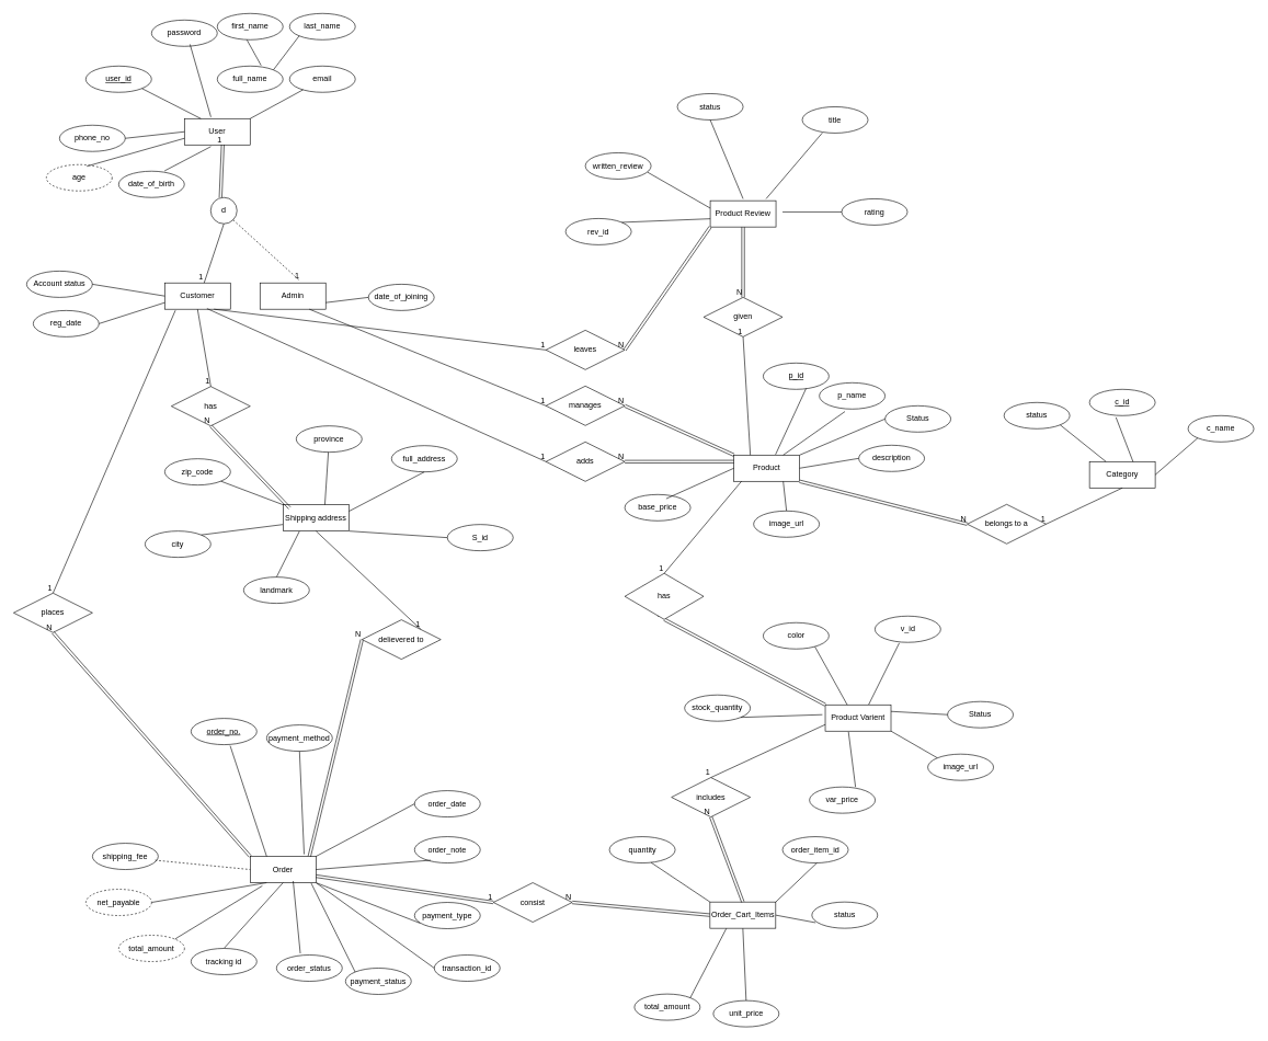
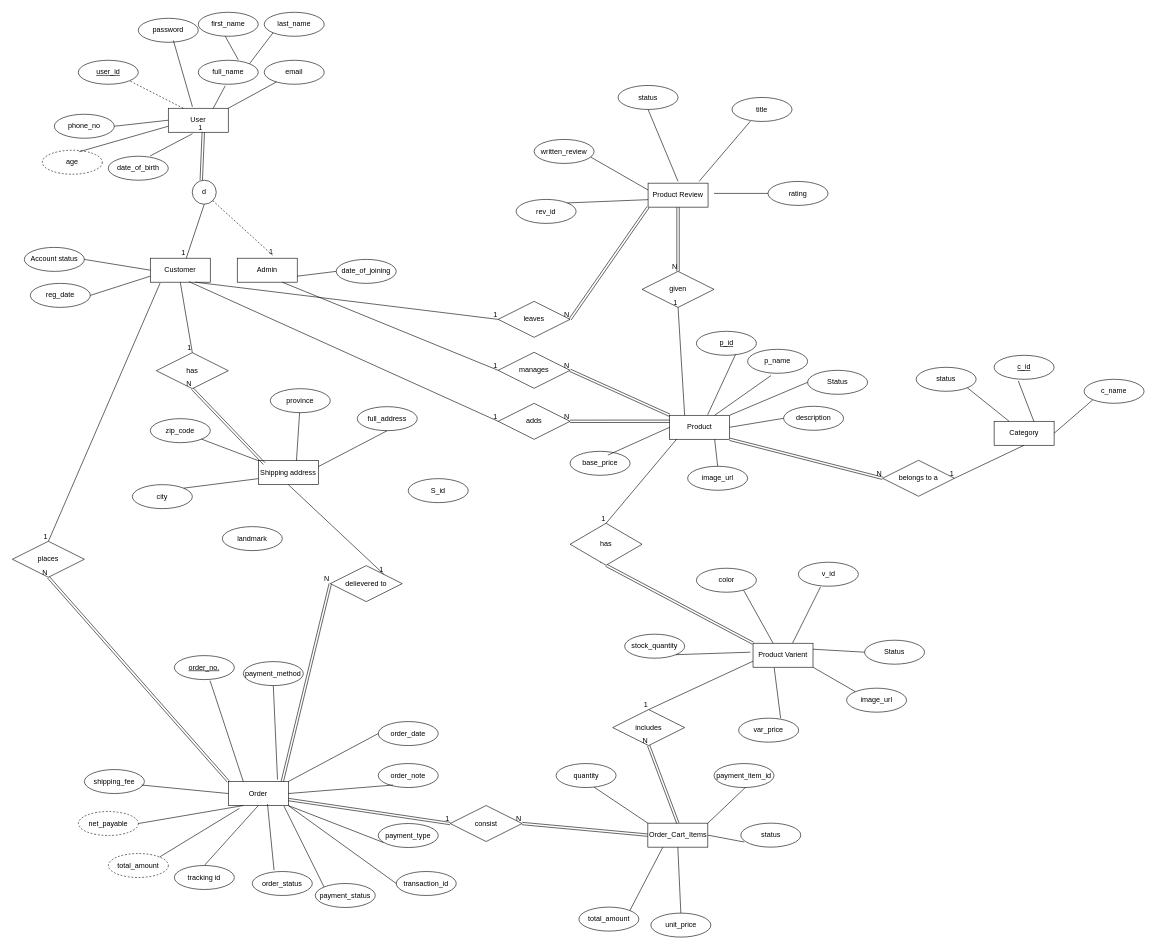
- <mxCell id="16" value="" style="endArrow=none;html=1;rounded=0;entryX=1;entryY=1;entryDx=0;entryDy=0;exitX=0.25;exitY=0;exitDx=0;exitDy=0;" parent="1" source="2" target="3" edge="1"><mxGeometry width="50" height="50" relative="1" as="geometry"><mxPoint x="270" y="250" as="sourcePoint" /><mxPoint x="320" y="200" as="targetPoint" /></mxGeometry></mxCell>
+ <mxCell id="16" value="" style="endArrow=none;html=1;rounded=0;entryX=1;entryY=1;entryDx=0;entryDy=0;exitX=0.25;exitY=0;exitDx=0;exitDy=0;dashed=1;" parent="1" source="2" target="3" edge="1"><mxGeometry width="50" height="50" relative="1" as="geometry"><mxPoint x="270" y="250" as="sourcePoint" /><mxPoint x="320" y="200" as="targetPoint" /></mxGeometry></mxCell>
+ <mxCell id="18" value="" style="endArrow=none;html=1;rounded=0;entryX=0.45;entryY=1.064;entryDx=0;entryDy=0;entryPerimeter=0;exitX=0.75;exitY=0;exitDx=0;exitDy=0;" parent="1" source="2" target="4" edge="1"><mxGeometry width="50" height="50" relative="1" as="geometry"><mxPoint x="270" y="250" as="sourcePoint" /><mxPoint x="320" y="200" as="targetPoint" /></mxGeometry></mxCell>
- <mxCell id="77" value="" style="endArrow=none;html=1;rounded=0;entryX=0;entryY=0.5;entryDx=0;entryDy=0;exitX=1;exitY=1;exitDx=0;exitDy=0;" parent="1" source="139" target="113" edge="1"><mxGeometry relative="1" as="geometry"><mxPoint x="570.13" y="787.58" as="sourcePoint" /><mxPoint x="674.775" y="813.438" as="targetPoint" /></mxGeometry></mxCell>
- <mxCell id="79" value="" style="endArrow=none;html=1;rounded=0;entryX=0.25;entryY=1;entryDx=0;entryDy=0;exitX=0.5;exitY=0;exitDx=0;exitDy=0;" parent="1" source="78" target="139" edge="1"><mxGeometry relative="1" as="geometry"><mxPoint x="270.13" y="697.58" as="sourcePoint" /><mxPoint x="471.25" y="807.74" as="targetPoint" /></mxGeometry></mxCell>
- <mxCell id="70" value="order_item_id" style="ellipse;whiteSpace=wrap;html=1;align=center;" parent="1" vertex="1"><mxGeometry x="1190" y="1272.62" width="100" height="40" as="geometry" /></mxCell>
+ <mxCell id="70" value="payment_item_id" style="ellipse;whiteSpace=wrap;html=1;align=center;" parent="1" vertex="1"><mxGeometry x="1190" y="1272.62" width="100" height="40" as="geometry" /></mxCell>
- <mxCell id="48" value="" style="endArrow=none;html=1;rounded=0;exitX=0.953;exitY=0.646;exitDx=0;exitDy=0;exitPerimeter=0;entryX=0;entryY=0.5;entryDx=0;entryDy=0;dashed=1;" parent="1" source="46" target="44" edge="1"><mxGeometry relative="1" as="geometry"><mxPoint x="350.13" y="1242.62" as="sourcePoint" /><mxPoint x="510.13" y="1242.62" as="targetPoint" /></mxGeometry></mxCell>
+ <mxCell id="48" value="" style="endArrow=none;html=1;rounded=0;exitX=0.953;exitY=0.646;exitDx=0;exitDy=0;exitPerimeter=0;entryX=0;entryY=0.5;entryDx=0;entryDy=0;" parent="1" source="46" target="44" edge="1"><mxGeometry relative="1" as="geometry"><mxPoint x="350.13" y="1242.62" as="sourcePoint" /><mxPoint x="510.13" y="1242.62" as="targetPoint" /></mxGeometry></mxCell>
